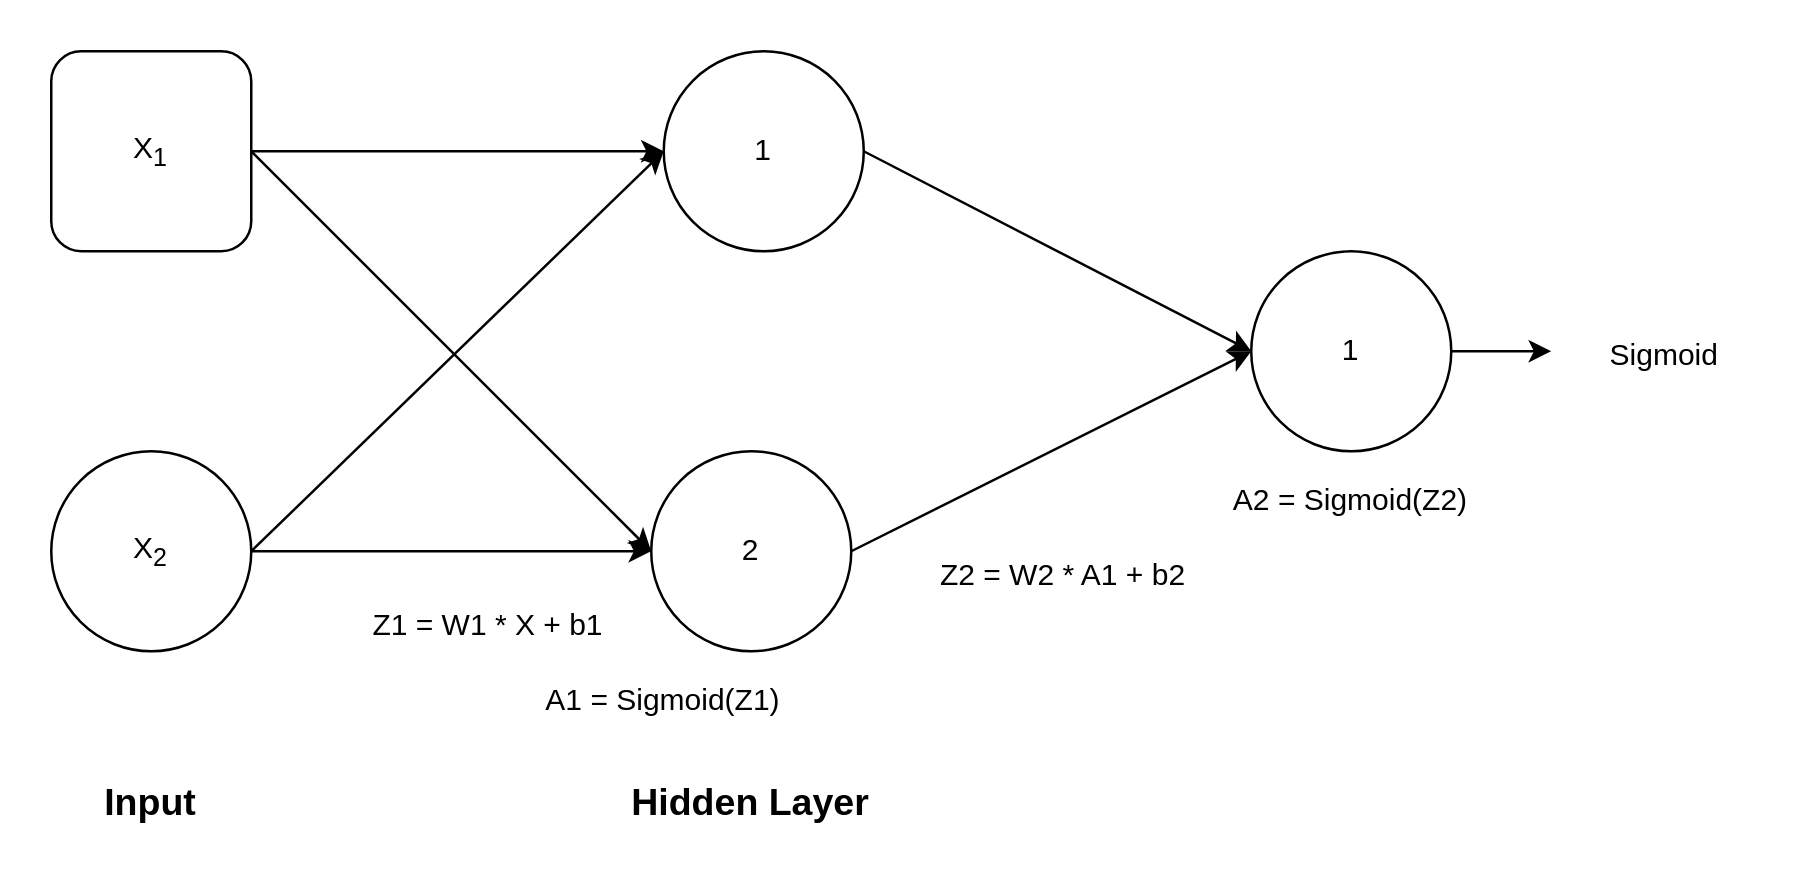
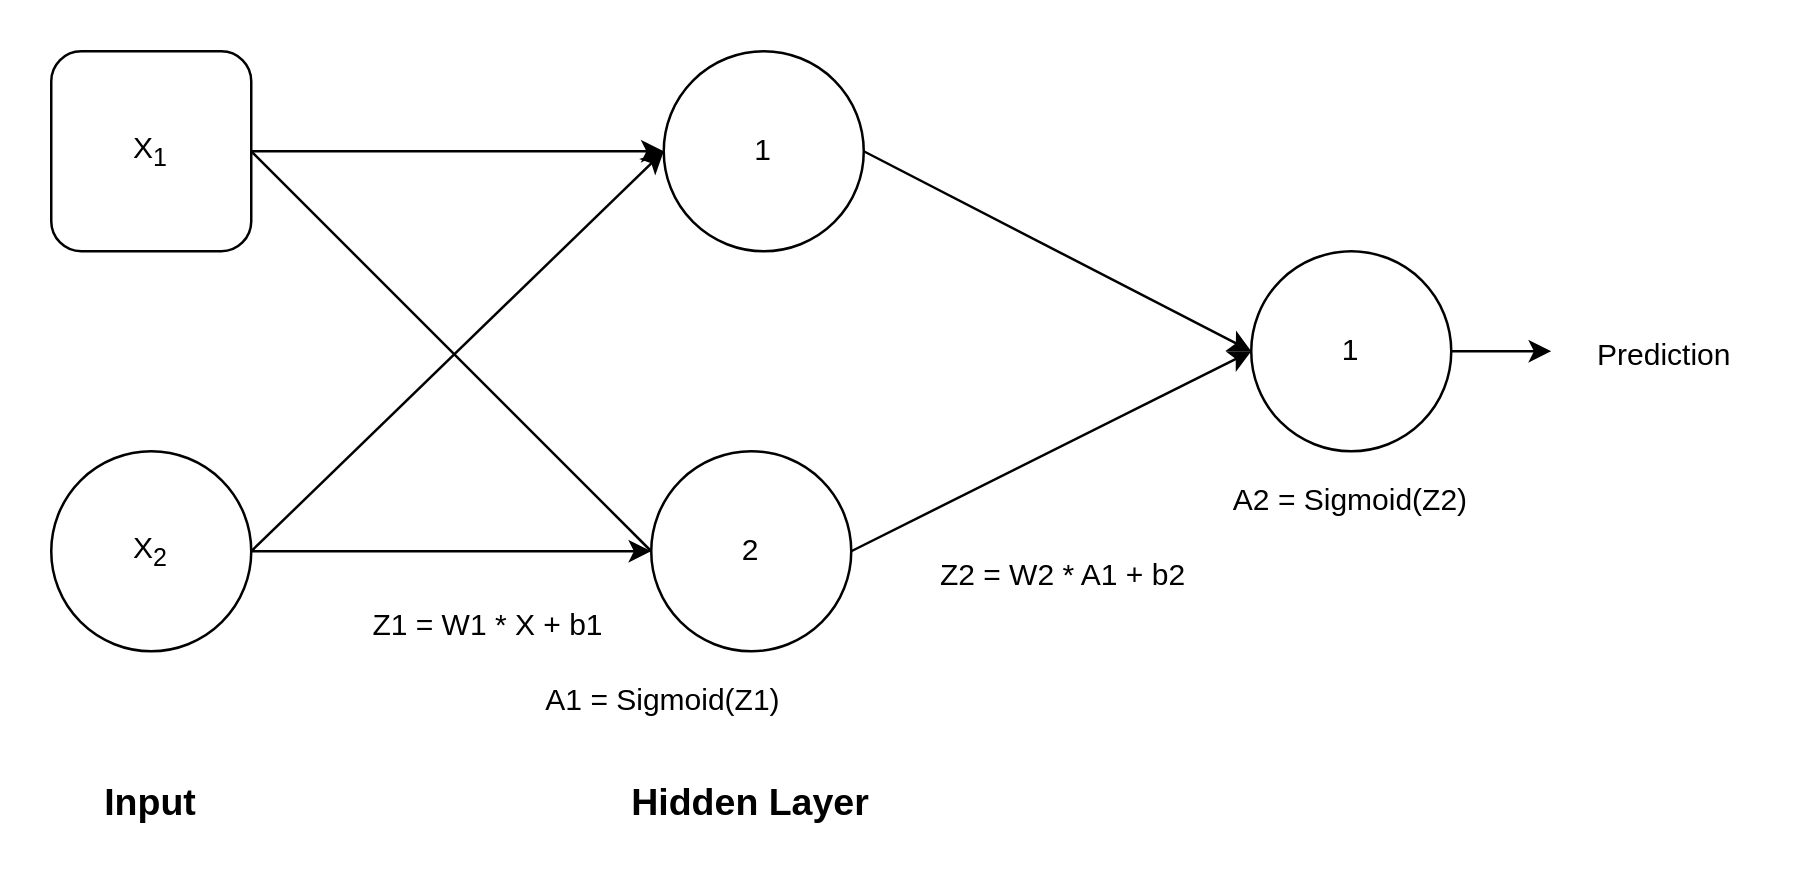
- <mxCell id="20" value="&lt;font style=&quot;font-size: 12px&quot;&gt;Sigmoid&lt;/font&gt;" style="text;html=1;align=center;verticalAlign=middle;resizable=0;points=[];autosize=1;strokeColor=none;fontSize=15;" vertex="1" parent="1"><mxGeometry x="630" y="130" width="70" height="20" as="geometry" /></mxCell>
+ <mxCell id="20" value="&lt;font style=&quot;font-size: 12px&quot;&gt;Prediction&lt;/font&gt;" style="text;html=1;align=center;verticalAlign=middle;resizable=0;points=[];autosize=1;strokeColor=none;fontSize=15;" vertex="1" parent="1"><mxGeometry x="630" y="130" width="70" height="20" as="geometry" /></mxCell>
- <mxCell id="3" style="edgeStyle=none;rounded=0;orthogonalLoop=1;jettySize=auto;html=1;exitX=1;exitY=0.5;exitDx=0;exitDy=0;entryX=0;entryY=0.5;entryDx=0;entryDy=0;" edge="1" parent="1" source="4" target="17"><mxGeometry relative="1" as="geometry" /></mxCell>
+ <mxCell id="3" style="edgeStyle=none;rounded=0;orthogonalLoop=1;jettySize=auto;html=1;exitX=1;exitY=0.5;exitDx=0;exitDy=0;entryX=0;entryY=0.5;entryDx=0;entryDy=0;endArrow=none;" edge="1" parent="1" source="4" target="17"><mxGeometry relative="1" as="geometry" /></mxCell>
